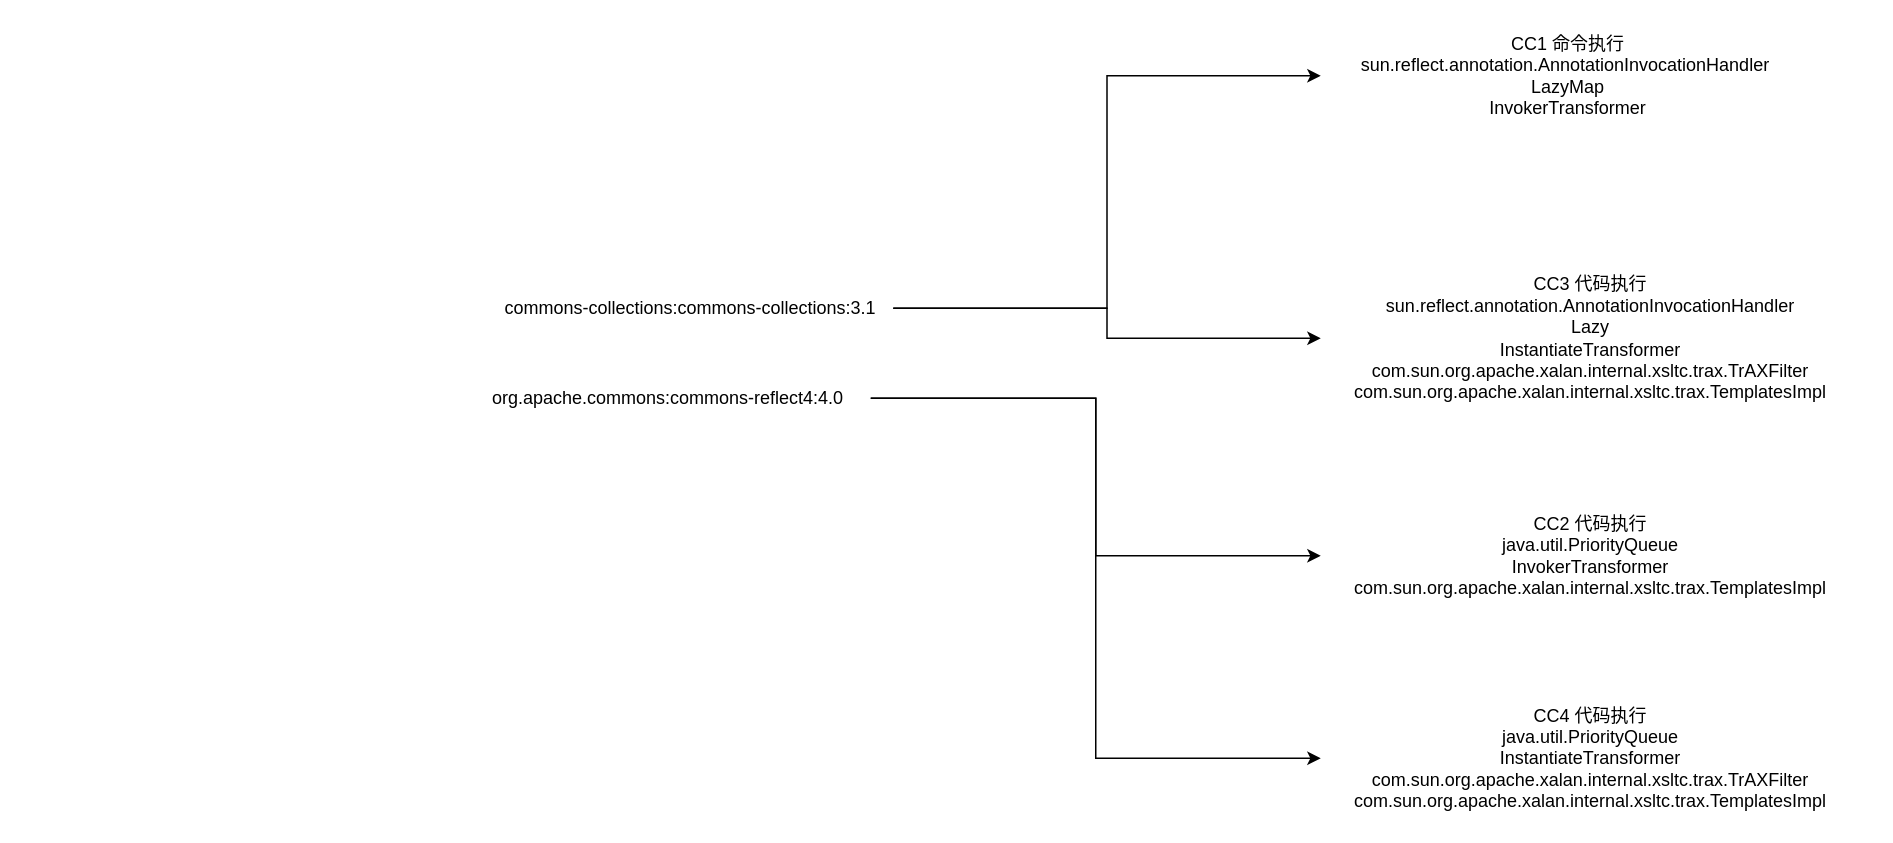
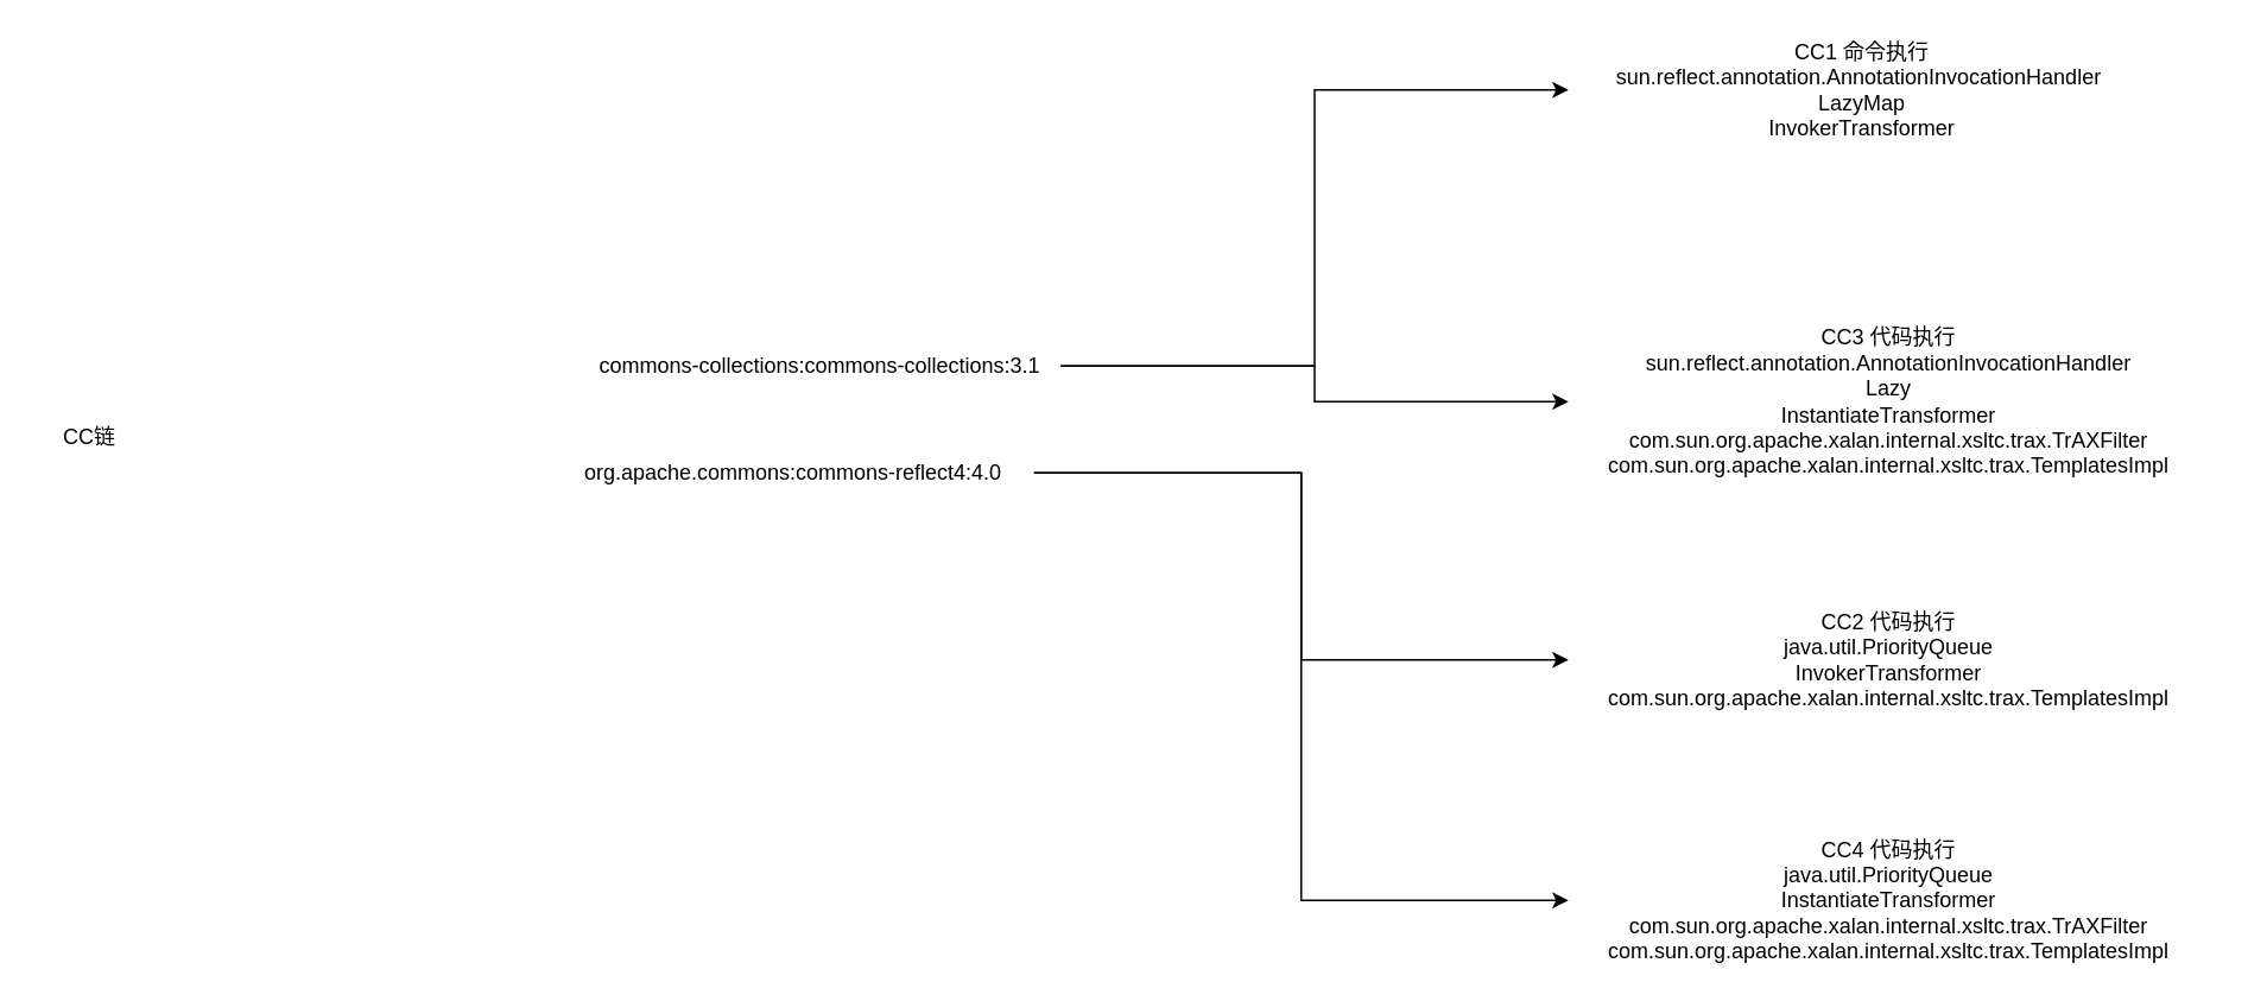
+ <mxCell id="2" value="CC链" style="text;strokeColor=none;align=center;fillColor=none;html=1;verticalAlign=middle;whiteSpace=wrap;rounded=0;" parent="1" vertex="1"><mxGeometry x="20" y="230" width="60" height="30" as="geometry" /></mxCell>
